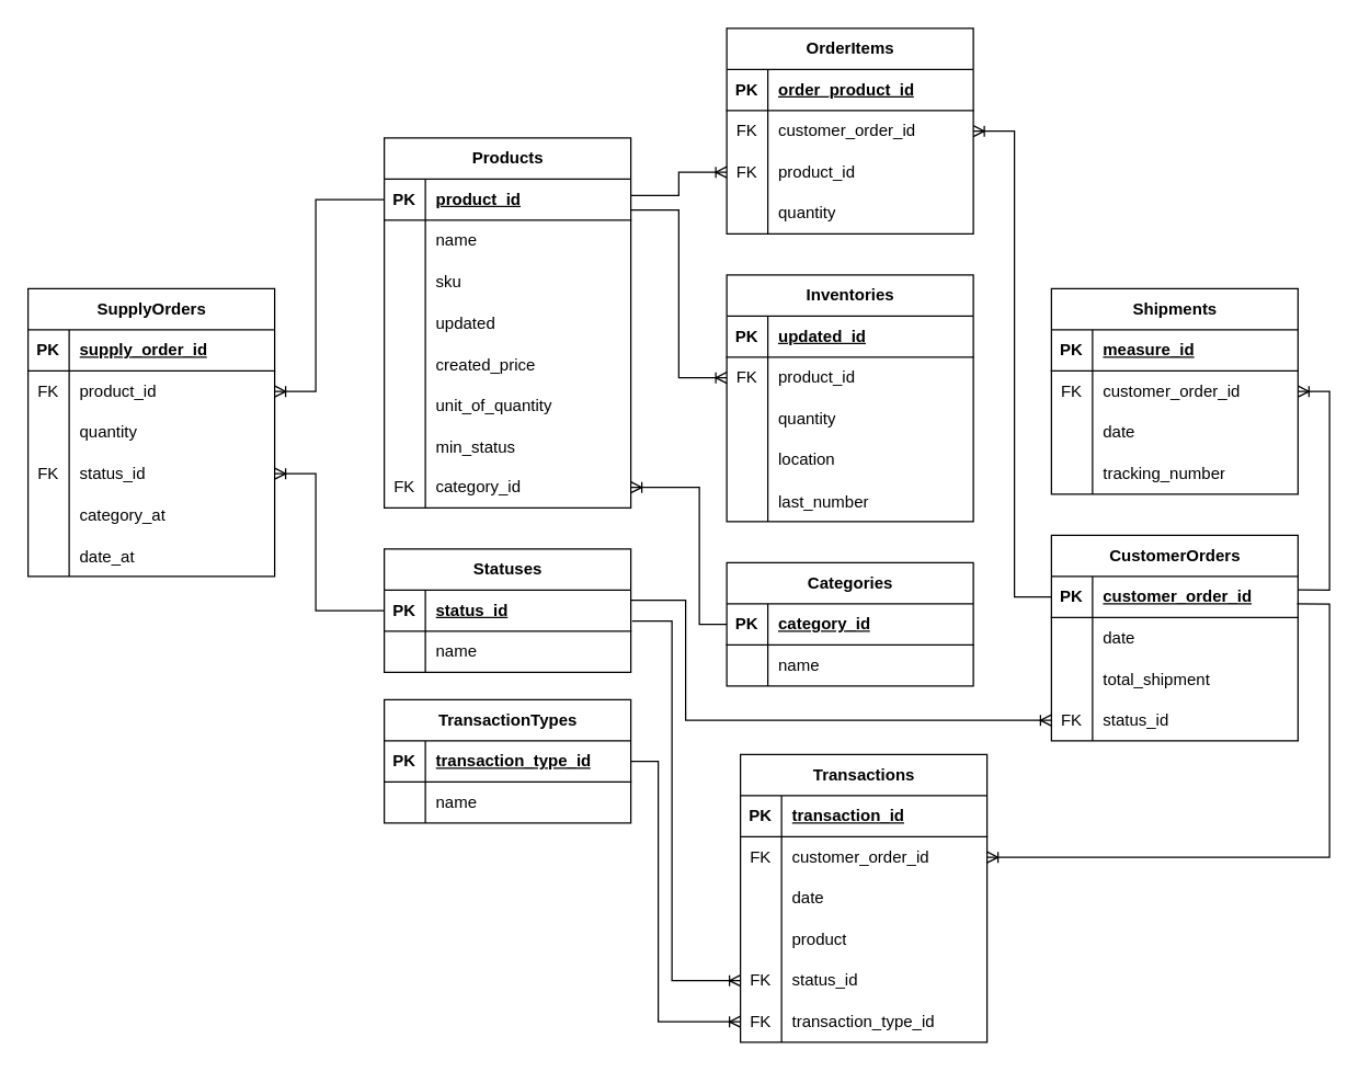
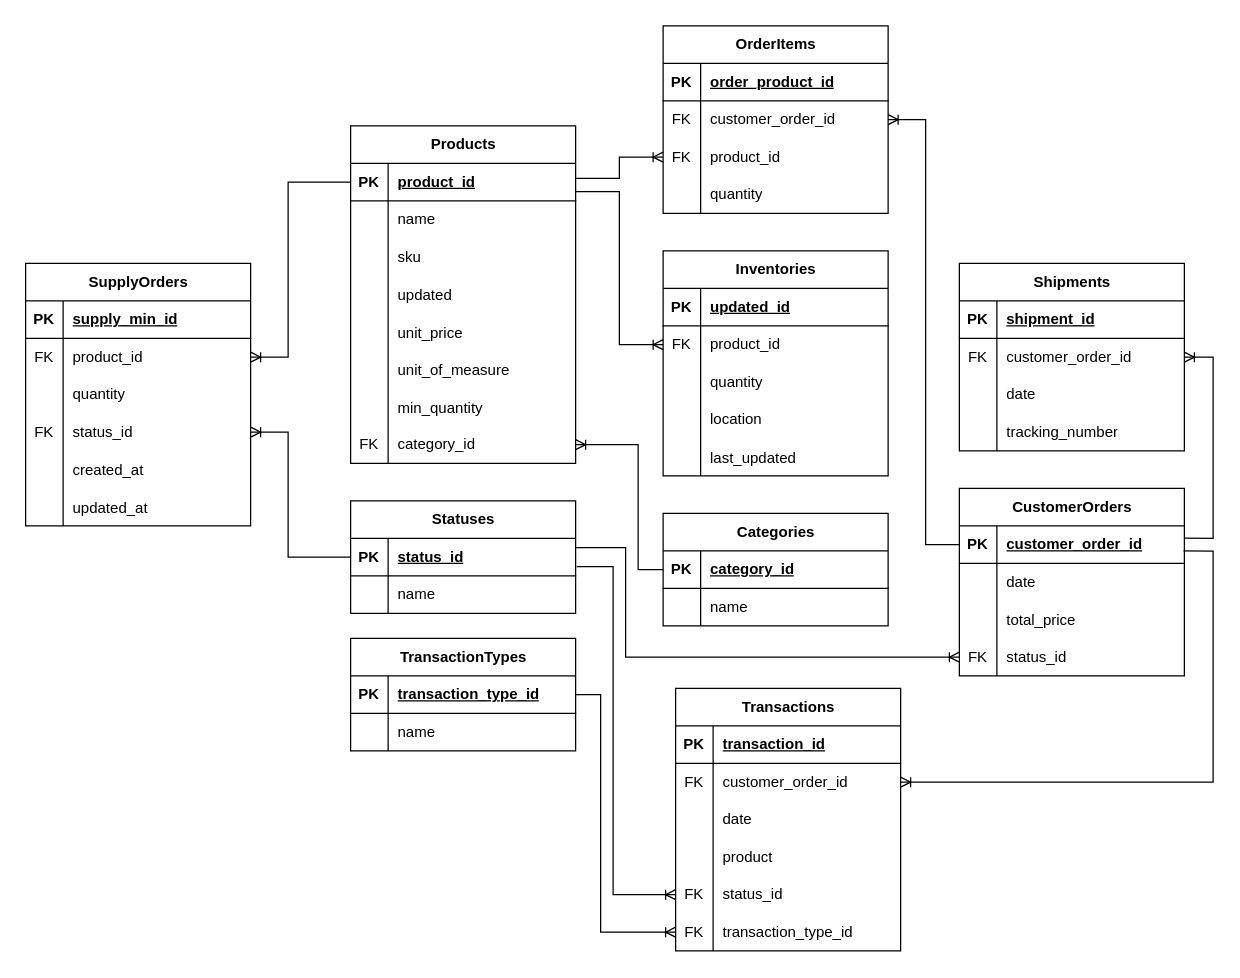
- <mxCell id="30" value="supply_order_id" style="shape=partialRectangle;connectable=0;fillColor=none;top=0;left=0;bottom=0;right=0;align=left;spacingLeft=6;fontStyle=5;overflow=hidden;whiteSpace=wrap;html=1;" parent="28" vertex="1"><mxGeometry x="30" width="150" height="30" as="geometry"><mxRectangle width="150" height="30" as="alternateBounds" /></mxGeometry></mxCell>
+ <mxCell id="30" value="supply_min_id" style="shape=partialRectangle;connectable=0;fillColor=none;top=0;left=0;bottom=0;right=0;align=left;spacingLeft=6;fontStyle=5;overflow=hidden;whiteSpace=wrap;html=1;" parent="28" vertex="1"><mxGeometry x="30" width="150" height="30" as="geometry"><mxRectangle width="150" height="30" as="alternateBounds" /></mxGeometry></mxCell>
- <mxCell id="75" value="measure_id" style="shape=partialRectangle;connectable=0;fillColor=none;top=0;left=0;bottom=0;right=0;align=left;spacingLeft=6;fontStyle=5;overflow=hidden;whiteSpace=wrap;html=1;" parent="73" vertex="1"><mxGeometry x="30" width="150" height="30" as="geometry"><mxRectangle width="150" height="30" as="alternateBounds" /></mxGeometry></mxCell>
+ <mxCell id="75" value="shipment_id" style="shape=partialRectangle;connectable=0;fillColor=none;top=0;left=0;bottom=0;right=0;align=left;spacingLeft=6;fontStyle=5;overflow=hidden;whiteSpace=wrap;html=1;" parent="73" vertex="1"><mxGeometry x="30" width="150" height="30" as="geometry"><mxRectangle width="150" height="30" as="alternateBounds" /></mxGeometry></mxCell>
- <mxCell id="17" value="created_price" style="shape=partialRectangle;connectable=0;fillColor=none;top=0;left=0;bottom=0;right=0;align=left;spacingLeft=6;overflow=hidden;" parent="15" vertex="1"><mxGeometry x="30" width="150" height="30" as="geometry"><mxRectangle width="150" height="30" as="alternateBounds" /></mxGeometry></mxCell>
+ <mxCell id="17" value="unit_price" style="shape=partialRectangle;connectable=0;fillColor=none;top=0;left=0;bottom=0;right=0;align=left;spacingLeft=6;overflow=hidden;" parent="15" vertex="1"><mxGeometry x="30" width="150" height="30" as="geometry"><mxRectangle width="150" height="30" as="alternateBounds" /></mxGeometry></mxCell>
- <mxCell id="20" value="unit_of_quantity" style="shape=partialRectangle;connectable=0;fillColor=none;top=0;left=0;bottom=0;right=0;align=left;spacingLeft=6;overflow=hidden;" parent="18" vertex="1"><mxGeometry x="30" width="150" height="30" as="geometry"><mxRectangle width="150" height="30" as="alternateBounds" /></mxGeometry></mxCell>
+ <mxCell id="20" value="unit_of_measure" style="shape=partialRectangle;connectable=0;fillColor=none;top=0;left=0;bottom=0;right=0;align=left;spacingLeft=6;overflow=hidden;" parent="18" vertex="1"><mxGeometry x="30" width="150" height="30" as="geometry"><mxRectangle width="150" height="30" as="alternateBounds" /></mxGeometry></mxCell>
- <mxCell id="23" value="min_status" style="shape=partialRectangle;connectable=0;fillColor=none;top=0;left=0;bottom=0;right=0;align=left;spacingLeft=6;overflow=hidden;" parent="21" vertex="1"><mxGeometry x="30" width="150" height="30" as="geometry"><mxRectangle width="150" height="30" as="alternateBounds" /></mxGeometry></mxCell>
+ <mxCell id="23" value="min_quantity" style="shape=partialRectangle;connectable=0;fillColor=none;top=0;left=0;bottom=0;right=0;align=left;spacingLeft=6;overflow=hidden;" parent="21" vertex="1"><mxGeometry x="30" width="150" height="30" as="geometry"><mxRectangle width="150" height="30" as="alternateBounds" /></mxGeometry></mxCell>
- <mxCell id="103" value="last_number" style="shape=partialRectangle;connectable=0;fillColor=none;top=0;left=0;bottom=0;right=0;align=left;spacingLeft=6;overflow=hidden;" parent="101" vertex="1"><mxGeometry x="30" width="150" height="30" as="geometry"><mxRectangle width="150" height="30" as="alternateBounds" /></mxGeometry></mxCell>
+ <mxCell id="103" value="last_updated" style="shape=partialRectangle;connectable=0;fillColor=none;top=0;left=0;bottom=0;right=0;align=left;spacingLeft=6;overflow=hidden;" parent="101" vertex="1"><mxGeometry x="30" width="150" height="30" as="geometry"><mxRectangle width="150" height="30" as="alternateBounds" /></mxGeometry></mxCell>
- <mxCell id="42" value="category_at" style="shape=partialRectangle;connectable=0;fillColor=none;top=0;left=0;bottom=0;right=0;align=left;spacingLeft=6;overflow=hidden;" parent="40" vertex="1"><mxGeometry x="30" width="150" height="30" as="geometry"><mxRectangle width="150" height="30" as="alternateBounds" /></mxGeometry></mxCell>
+ <mxCell id="42" value="created_at" style="shape=partialRectangle;connectable=0;fillColor=none;top=0;left=0;bottom=0;right=0;align=left;spacingLeft=6;overflow=hidden;" parent="40" vertex="1"><mxGeometry x="30" width="150" height="30" as="geometry"><mxRectangle width="150" height="30" as="alternateBounds" /></mxGeometry></mxCell>
- <mxCell id="45" value="date_at" style="shape=partialRectangle;connectable=0;fillColor=none;top=0;left=0;bottom=0;right=0;align=left;spacingLeft=6;overflow=hidden;" parent="43" vertex="1"><mxGeometry x="30" width="150" height="30" as="geometry"><mxRectangle width="150" height="30" as="alternateBounds" /></mxGeometry></mxCell>
+ <mxCell id="45" value="updated_at" style="shape=partialRectangle;connectable=0;fillColor=none;top=0;left=0;bottom=0;right=0;align=left;spacingLeft=6;overflow=hidden;" parent="43" vertex="1"><mxGeometry x="30" width="150" height="30" as="geometry"><mxRectangle width="150" height="30" as="alternateBounds" /></mxGeometry></mxCell>
- <mxCell id="55" value="total_shipment" style="shape=partialRectangle;connectable=0;fillColor=none;top=0;left=0;bottom=0;right=0;align=left;spacingLeft=6;overflow=hidden;" parent="53" vertex="1"><mxGeometry x="30" width="150" height="30" as="geometry"><mxRectangle width="150" height="30" as="alternateBounds" /></mxGeometry></mxCell>
+ <mxCell id="55" value="total_price" style="shape=partialRectangle;connectable=0;fillColor=none;top=0;left=0;bottom=0;right=0;align=left;spacingLeft=6;overflow=hidden;" parent="53" vertex="1"><mxGeometry x="30" width="150" height="30" as="geometry"><mxRectangle width="150" height="30" as="alternateBounds" /></mxGeometry></mxCell>
